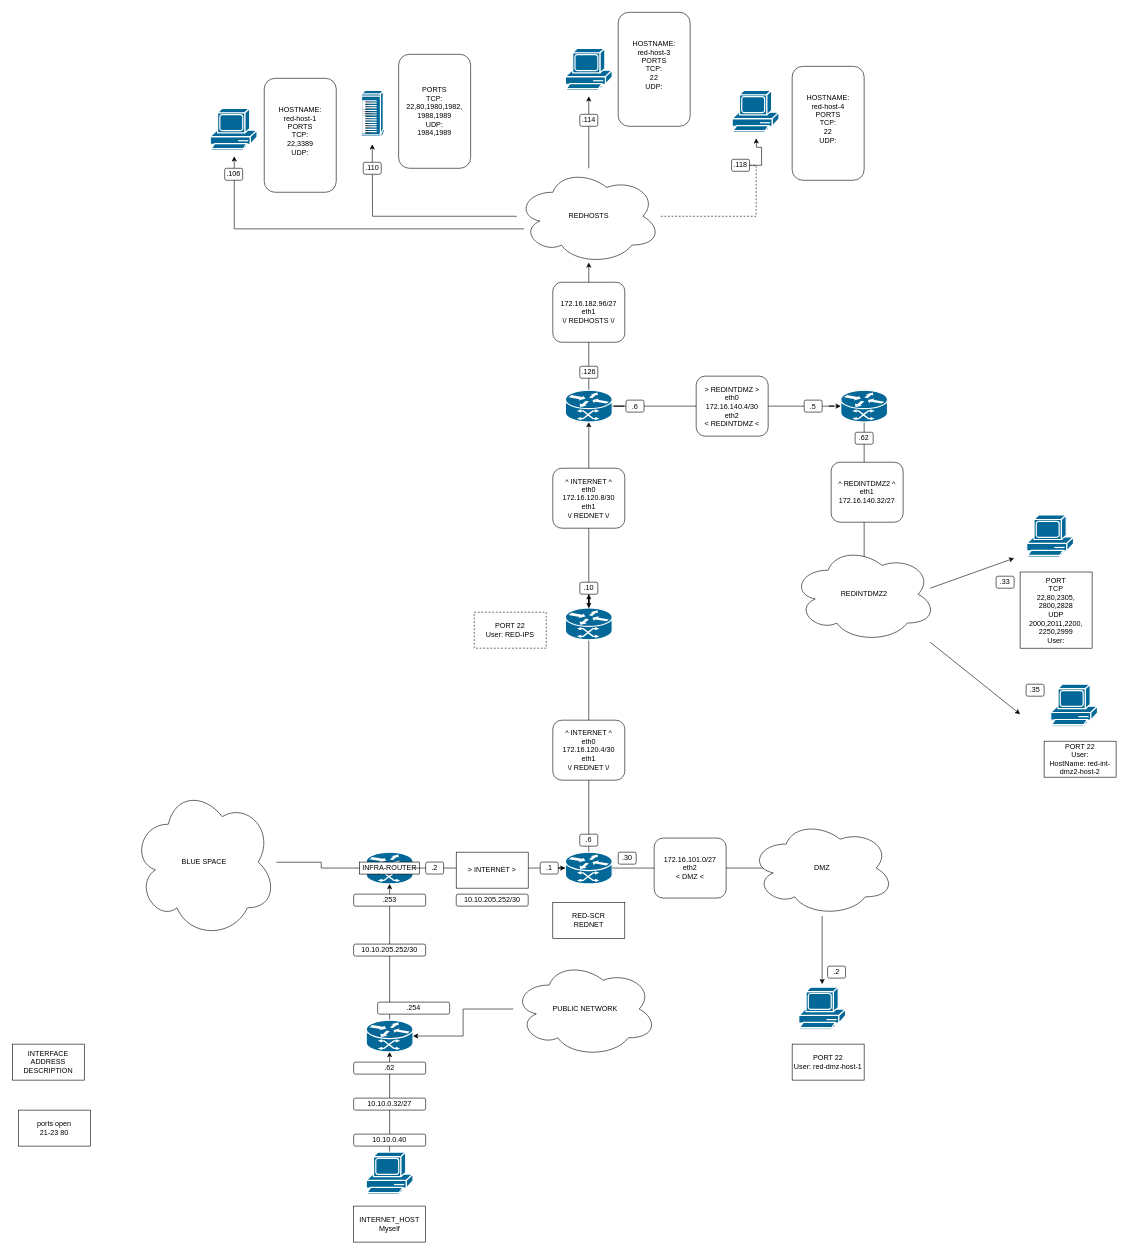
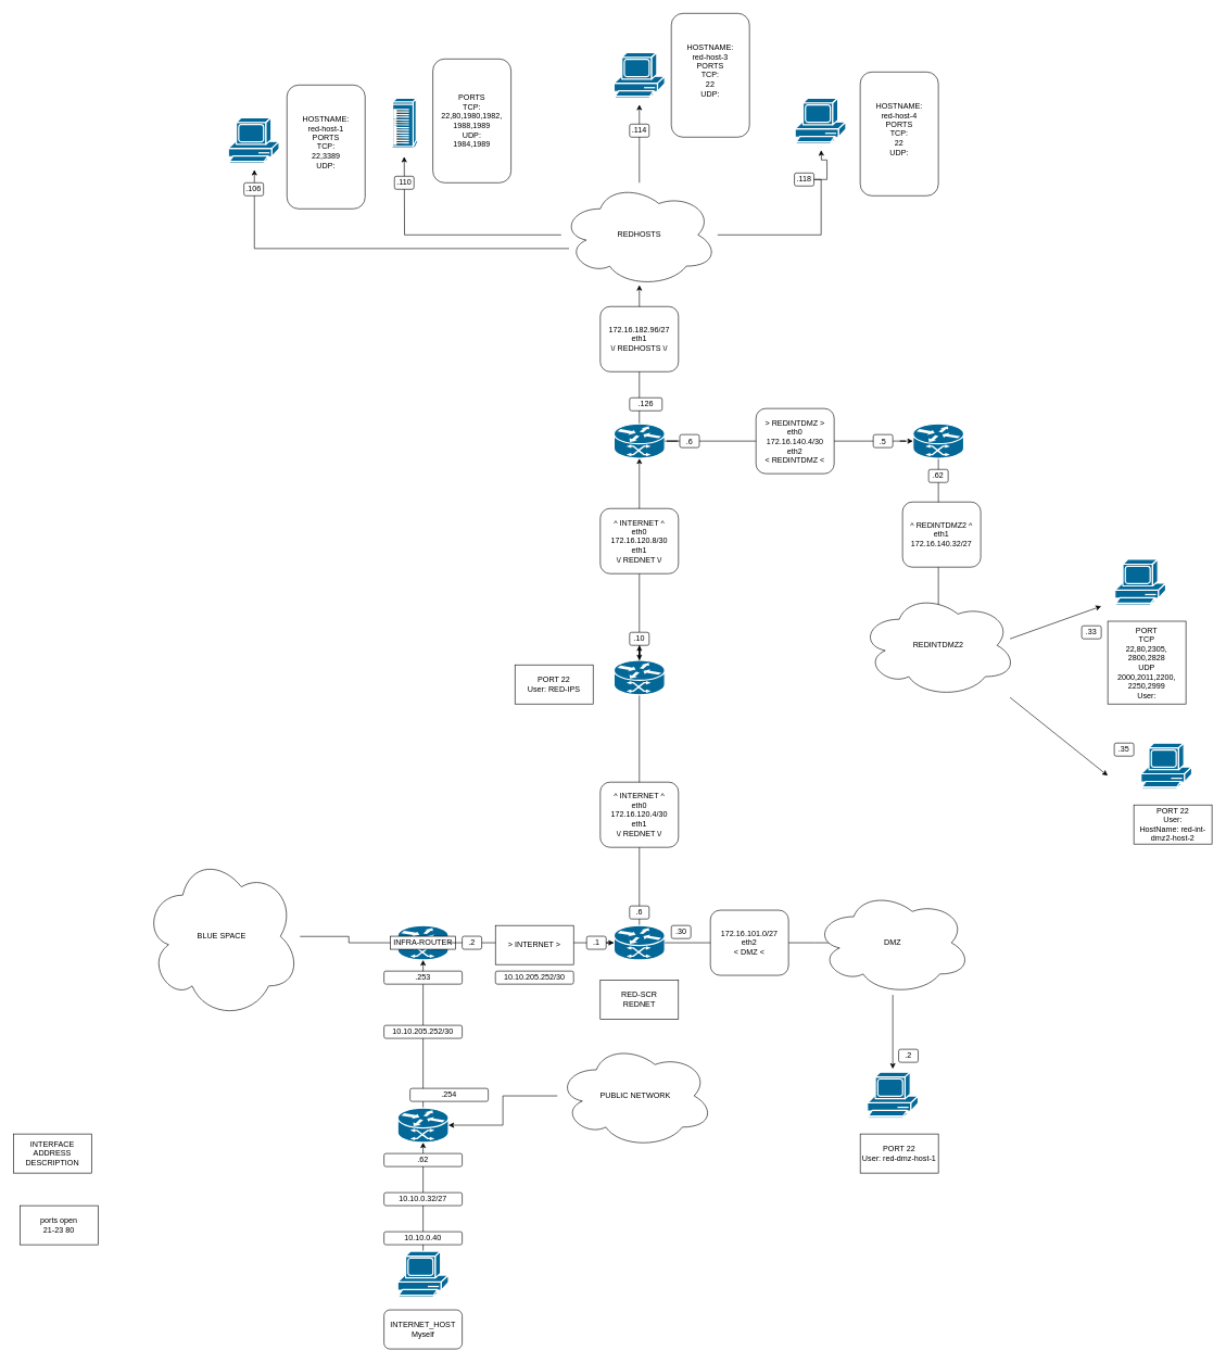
- <mxCell id="74" value="" style="edgeStyle=orthogonalEdgeStyle;rounded=0;orthogonalLoop=1;jettySize=auto;html=1;endArrow=none;dashed=1;" parent="1" source="55" target="73" edge="1"><mxGeometry relative="1" as="geometry"><mxPoint x="1101" y="360" as="sourcePoint" /><mxPoint x="1260" y="230" as="targetPoint" /><Array as="points"><mxPoint x="1260" y="360" /></Array></mxGeometry></mxCell>
+ <mxCell id="74" value="" style="edgeStyle=orthogonalEdgeStyle;rounded=0;orthogonalLoop=1;jettySize=auto;html=1;endArrow=none;" parent="1" source="55" target="73" edge="1"><mxGeometry relative="1" as="geometry"><mxPoint x="1101" y="360" as="sourcePoint" /><mxPoint x="1260" y="230" as="targetPoint" /><Array as="points"><mxPoint x="1260" y="360" /></Array></mxGeometry></mxCell>
- <mxCell id="56" value=".126" style="rounded=1;whiteSpace=wrap;html=1;" parent="1" vertex="1"><mxGeometry x="966" y="610" width="30" height="20" as="geometry" /></mxCell>
+ <mxCell id="56" value=".126" style="rounded=1;whiteSpace=wrap;html=1;" parent="1" vertex="1"><mxGeometry x="966" y="610" width="50" height="20" as="geometry" /></mxCell>
- <mxCell id="44" value="&lt;div&gt;PORT 22&lt;/div&gt;&lt;div&gt;User: RED-IPS&lt;br&gt;&lt;/div&gt;" style="rounded=0;whiteSpace=wrap;html=1;dashed=1;" parent="1" vertex="1"><mxGeometry x="790" y="1020" width="120" height="60" as="geometry" /></mxCell>
+ <mxCell id="44" value="&lt;div&gt;PORT 22&lt;/div&gt;&lt;div&gt;User: RED-IPS&lt;br&gt;&lt;/div&gt;" style="rounded=0;whiteSpace=wrap;html=1;" parent="1" vertex="1"><mxGeometry x="790" y="1020" width="120" height="60" as="geometry" /></mxCell>
- <mxCell id="16" value="&lt;div&gt;INTERNET_HOST&lt;/div&gt;&lt;div&gt;Myself&lt;br&gt;&lt;/div&gt;" style="rounded=0;whiteSpace=wrap;html=1;" parent="1" vertex="1"><mxGeometry x="589" y="2010" width="120" height="60" as="geometry" /></mxCell>
+ <mxCell id="16" value="&lt;div&gt;INTERNET_HOST&lt;/div&gt;&lt;div&gt;Myself&lt;br&gt;&lt;/div&gt;" style="whiteSpace=wrap;html=1;rounded=1;" parent="1" vertex="1"><mxGeometry x="589" y="2010" width="120" height="60" as="geometry" /></mxCell>
